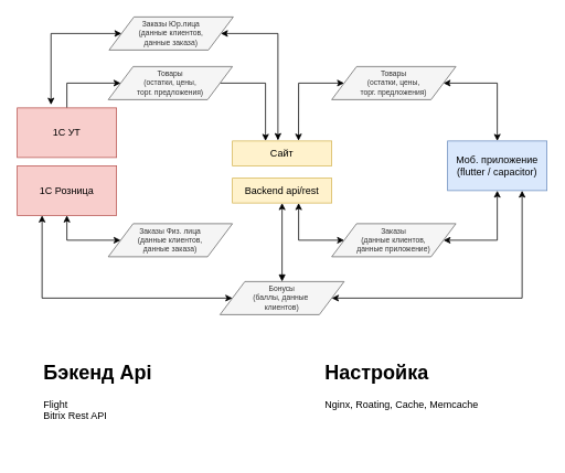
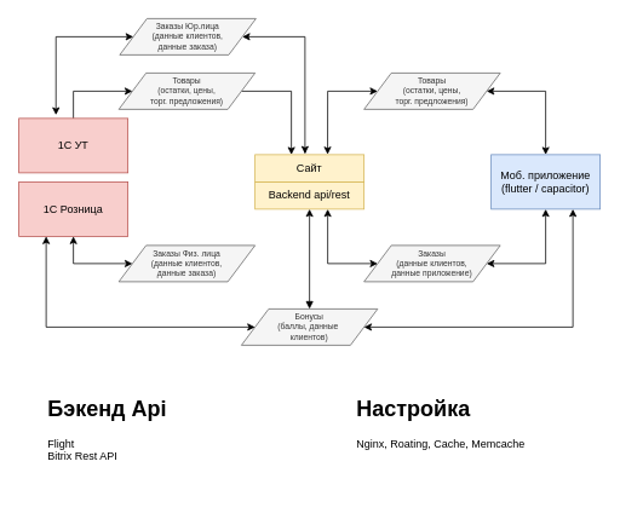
- <mxCell id="8" value="&lt;div&gt;Backend api/rest&lt;/div&gt;" style="rounded=0;whiteSpace=wrap;html=1;fillColor=#fff2cc;strokeColor=#d6b656;" parent="1" vertex="1"><mxGeometry x="280" y="215" width="120" height="30" as="geometry" /></mxCell>
+ <mxCell id="8" value="&lt;div&gt;Backend api/rest&lt;/div&gt;" style="rounded=0;whiteSpace=wrap;html=1;fillColor=#fff2cc;strokeColor=#d6b656;" parent="1" vertex="1"><mxGeometry x="280" y="200" width="120" height="30" as="geometry" /></mxCell>
